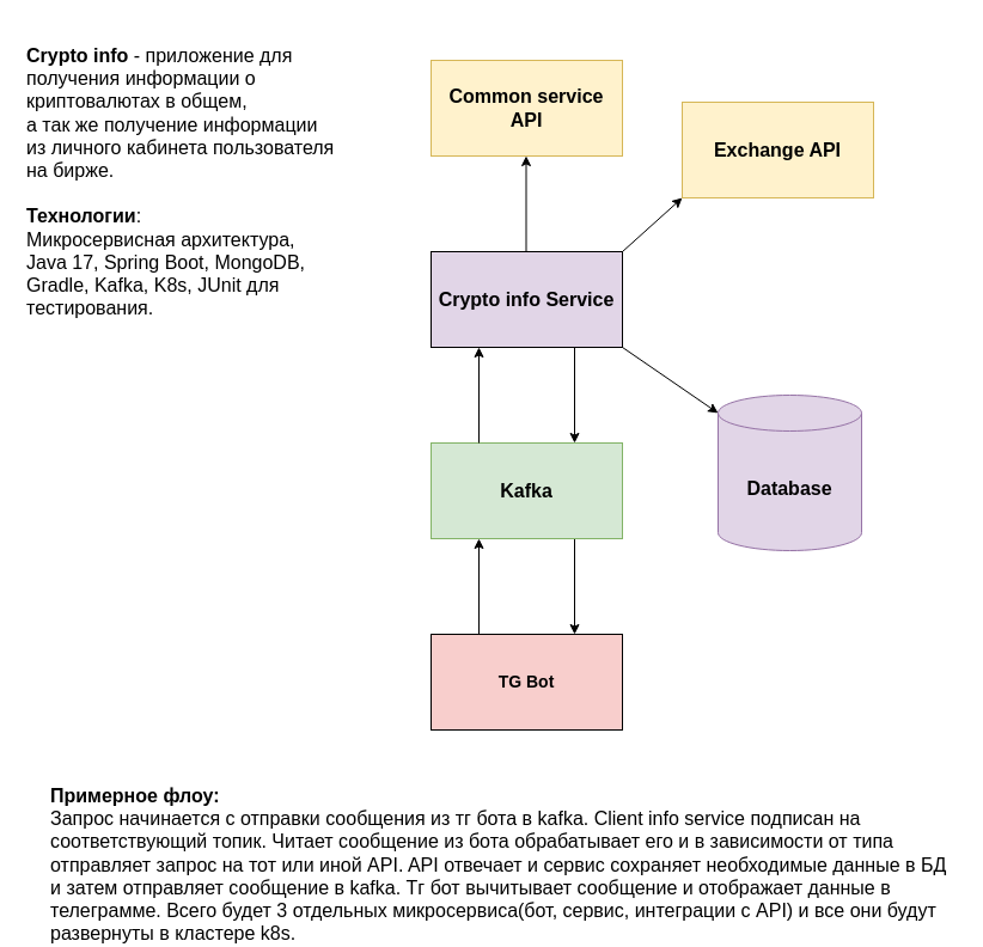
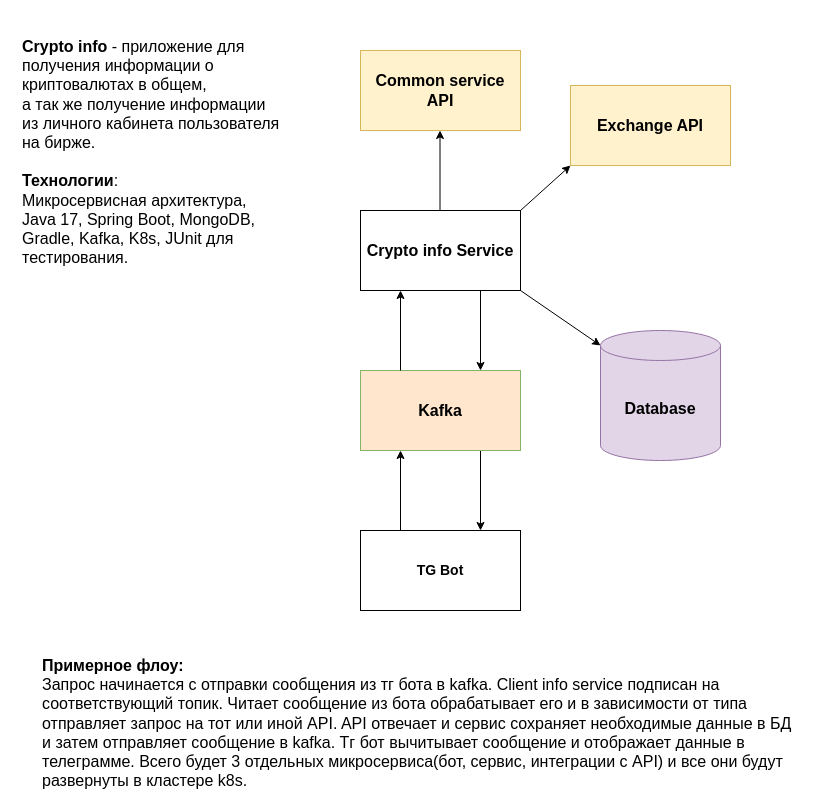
- <mxCell id="6" value="&lt;font size=&quot;3&quot;&gt;&lt;b&gt;Crypto info Service&lt;/b&gt;&lt;/font&gt;" style="rounded=0;whiteSpace=wrap;html=1;fillColor=#e1d5e7;" vertex="1" parent="1"><mxGeometry x="360" y="210" width="160" height="80" as="geometry" /></mxCell>
+ <mxCell id="6" value="&lt;font size=&quot;3&quot;&gt;&lt;b&gt;Crypto info Service&lt;/b&gt;&lt;/font&gt;" style="rounded=0;whiteSpace=wrap;html=1;" vertex="1" parent="1"><mxGeometry x="360" y="210" width="160" height="80" as="geometry" /></mxCell>
- <mxCell id="5" value="&lt;font size=&quot;3&quot;&gt;&lt;b&gt;Kafka&lt;/b&gt;&lt;/font&gt;" style="rounded=0;whiteSpace=wrap;html=1;fillColor=#d5e8d4;strokeColor=#82b366;" vertex="1" parent="1"><mxGeometry x="360" y="370" width="160" height="80" as="geometry" /></mxCell>
+ <mxCell id="5" value="&lt;font size=&quot;3&quot;&gt;&lt;b&gt;Kafka&lt;/b&gt;&lt;/font&gt;" style="rounded=0;whiteSpace=wrap;html=1;fillColor=#ffe6cc;strokeColor=#82b366;" vertex="1" parent="1"><mxGeometry x="360" y="370" width="160" height="80" as="geometry" /></mxCell>
- <mxCell id="2" value="&lt;font style=&quot;font-size: 14px;&quot;&gt;&lt;b&gt;TG Bot&lt;/b&gt;&lt;/font&gt;" style="rounded=0;whiteSpace=wrap;html=1;fillColor=#f8cecc;" vertex="1" parent="1"><mxGeometry x="360" y="530" width="160" height="80" as="geometry" /></mxCell>
+ <mxCell id="2" value="&lt;font style=&quot;font-size: 14px;&quot;&gt;&lt;b&gt;TG Bot&lt;/b&gt;&lt;/font&gt;" style="rounded=0;whiteSpace=wrap;html=1;" vertex="1" parent="1"><mxGeometry x="360" y="530" width="160" height="80" as="geometry" /></mxCell>
